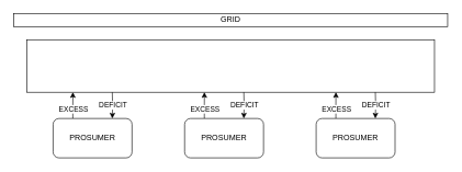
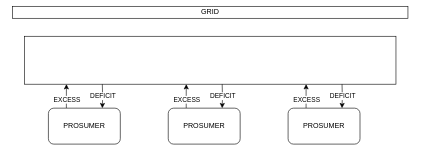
- <mxCell id="2" value="GRID" style="rounded=0;whiteSpace=wrap;html=1;" vertex="1" parent="1"><mxGeometry x="20" y="20" width="660" height="20" as="geometry" /></mxCell>
+ <mxCell id="2" value="GRID" style="rounded=0;whiteSpace=wrap;html=1;" vertex="1" parent="1"><mxGeometry x="20" y="10" width="660" height="20" as="geometry" /></mxCell>
